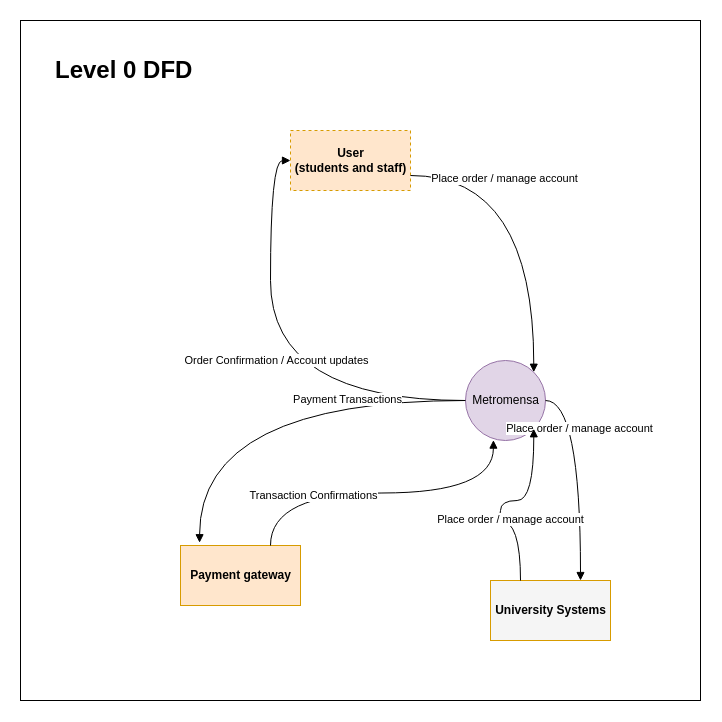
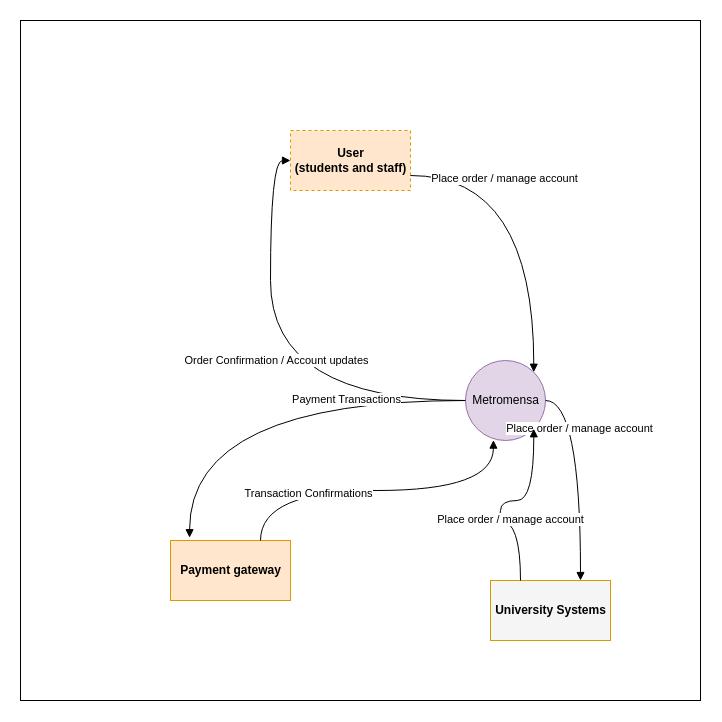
- <mxCell id="19" value="&lt;h1&gt;Level 0 DFD&lt;/h1&gt;&lt;p&gt;&lt;br&gt;&lt;/p&gt;" style="text;html=1;strokeColor=none;fillColor=none;spacing=5;spacingTop=-20;whiteSpace=wrap;overflow=hidden;rounded=0;" vertex="1" parent="1"><mxGeometry x="50" y="50" width="190" height="70" as="geometry" /></mxCell>
- <mxCell id="10" value="&lt;b&gt;Payment gateway&lt;/b&gt;" style="html=1;dashed=0;whitespace=wrap;fillColor=#ffe6cc;strokeColor=#d79b00;" vertex="1" parent="1"><mxGeometry x="180" y="545" width="120" height="60" as="geometry" /></mxCell>
+ <mxCell id="10" value="&lt;b&gt;Payment gateway&lt;/b&gt;" style="html=1;dashed=0;whitespace=wrap;fillColor=#ffe6cc;strokeColor=#d79b00;" vertex="1" parent="1"><mxGeometry x="170" y="540" width="120" height="60" as="geometry" /></mxCell>
